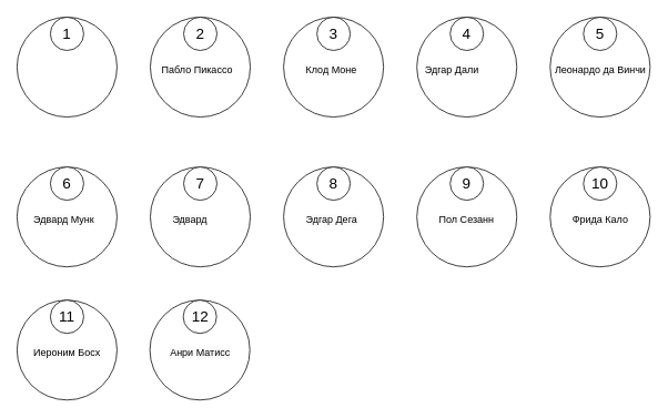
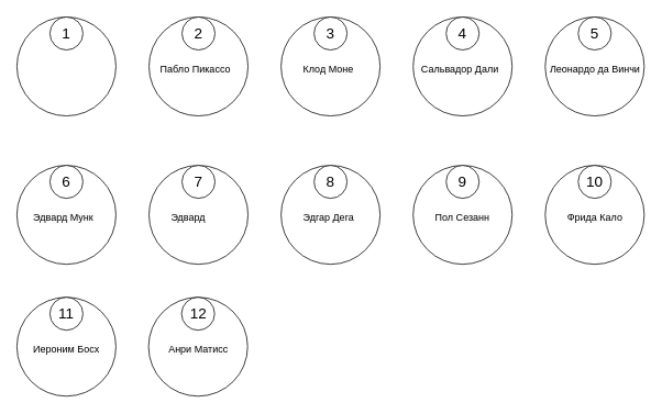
- <mxCell id="22" value="&lt;span style=&quot;color: rgb(0, 0, 0); font-family: Helvetica; font-size: 12px; font-style: normal; font-variant-ligatures: normal; font-variant-caps: normal; font-weight: 400; letter-spacing: normal; orphans: 2; text-align: left; text-indent: 0px; text-transform: none; widows: 2; word-spacing: 0px; -webkit-text-stroke-width: 0px; background-color: rgb(251, 251, 251); text-decoration-thickness: initial; text-decoration-style: initial; text-decoration-color: initial; float: none; display: inline !important;&quot;&gt;Эдгар Дали&lt;/span&gt;" style="text;whiteSpace=wrap;html=1;" vertex="1" parent="1"><mxGeometry x="508" y="70" width="105" height="30" as="geometry" /></mxCell>
+ <mxCell id="22" value="&lt;span style=&quot;color: rgb(0, 0, 0); font-family: Helvetica; font-size: 12px; font-style: normal; font-variant-ligatures: normal; font-variant-caps: normal; font-weight: 400; letter-spacing: normal; orphans: 2; text-align: left; text-indent: 0px; text-transform: none; widows: 2; word-spacing: 0px; -webkit-text-stroke-width: 0px; background-color: rgb(251, 251, 251); text-decoration-thickness: initial; text-decoration-style: initial; text-decoration-color: initial; float: none; display: inline !important;&quot;&gt;Сальвадор Дали&lt;/span&gt;" style="text;whiteSpace=wrap;html=1;" vertex="1" parent="1"><mxGeometry x="508" y="70" width="105" height="30" as="geometry" /></mxCell>
